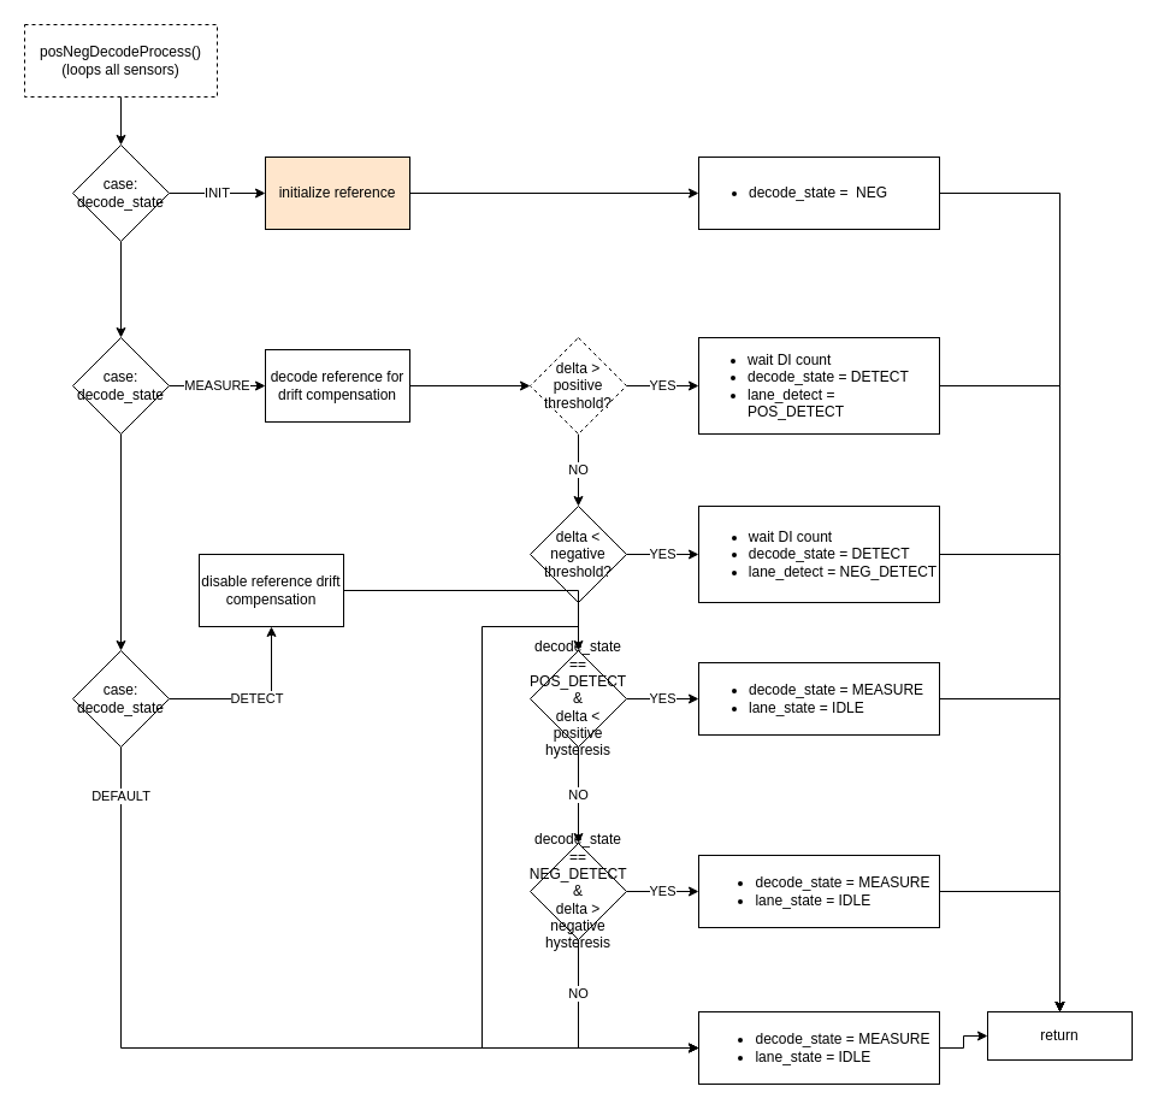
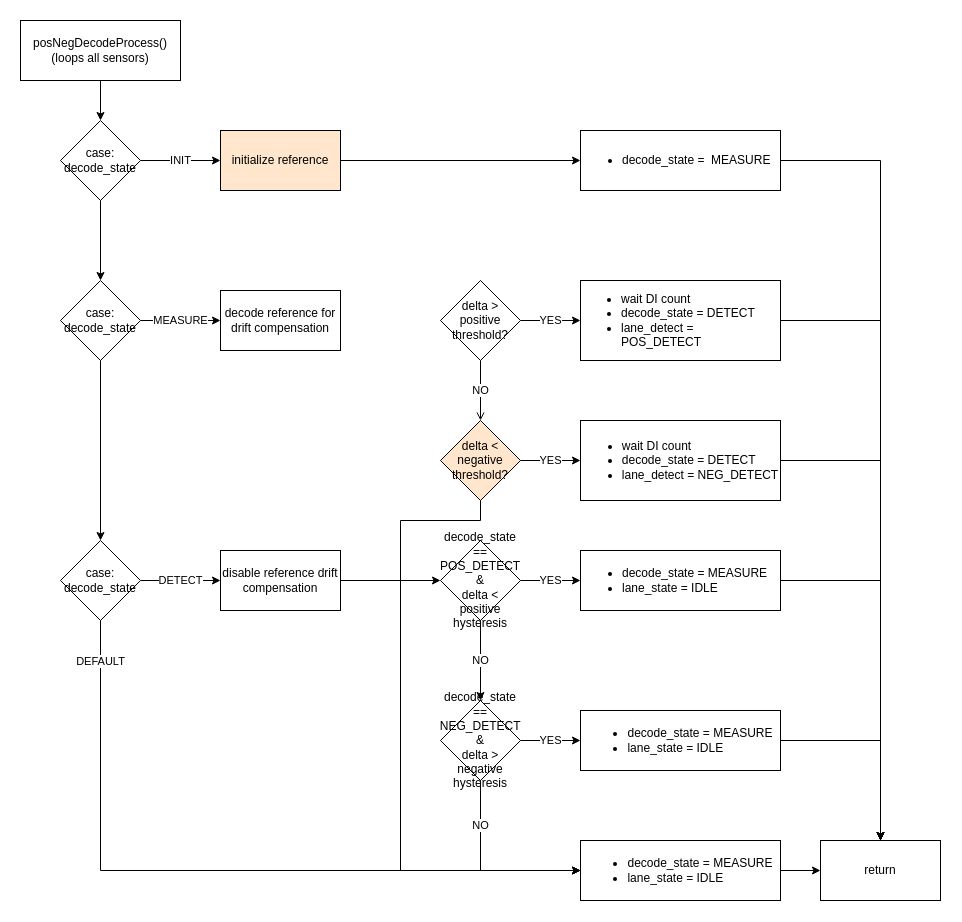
- <mxCell id="3" value="posNegDecodeProcess()&lt;br&gt;(loops all sensors)" style="rounded=0;whiteSpace=wrap;html=1;dashed=1;" parent="1" vertex="1"><mxGeometry x="20" y="20" width="160" height="60" as="geometry" /></mxCell>
+ <mxCell id="3" value="posNegDecodeProcess()&lt;br&gt;(loops all sensors)" style="rounded=0;whiteSpace=wrap;html=1;" parent="1" vertex="1"><mxGeometry x="20" y="20" width="160" height="60" as="geometry" /></mxCell>
- <mxCell id="10" value="&lt;ul&gt;&lt;li&gt;decode_state =&amp;nbsp; NEG&lt;/li&gt;&lt;/ul&gt;" style="whiteSpace=wrap;html=1;rounded=0;align=left;" parent="1" vertex="1"><mxGeometry x="580" y="130" width="200" height="60" as="geometry" /></mxCell>
+ <mxCell id="10" value="&lt;ul&gt;&lt;li&gt;decode_state =&amp;nbsp; MEASURE&lt;/li&gt;&lt;/ul&gt;" style="whiteSpace=wrap;html=1;rounded=0;align=left;" parent="1" vertex="1"><mxGeometry x="580" y="130" width="200" height="60" as="geometry" /></mxCell>
- <mxCell id="14" value="" style="edgeStyle=orthogonalEdgeStyle;rounded=0;orthogonalLoop=1;jettySize=auto;html=1;" parent="1" source="15" target="18" edge="1"><mxGeometry relative="1" as="geometry" /></mxCell>
- <mxCell id="18" value="delta &amp;gt; positive threshold?" style="rhombus;whiteSpace=wrap;html=1;rounded=0;dashed=1;" parent="1" vertex="1"><mxGeometry x="440" y="280" width="80" height="80" as="geometry" /></mxCell>
+ <mxCell id="18" value="delta &amp;gt; positive threshold?" style="rhombus;whiteSpace=wrap;html=1;rounded=0;" parent="1" vertex="1"><mxGeometry x="440" y="280" width="80" height="80" as="geometry" /></mxCell>
- <mxCell id="17" value="NO" style="edgeStyle=orthogonalEdgeStyle;rounded=0;orthogonalLoop=1;jettySize=auto;html=1;exitX=0.5;exitY=1;exitDx=0;exitDy=0;entryX=0.5;entryY=0;entryDx=0;entryDy=0;" parent="1" source="18" target="23" edge="1"><mxGeometry relative="1" as="geometry" /></mxCell>
+ <mxCell id="17" value="NO" style="edgeStyle=orthogonalEdgeStyle;rounded=0;orthogonalLoop=1;jettySize=auto;html=1;exitX=0.5;exitY=1;exitDx=0;exitDy=0;entryX=0.5;entryY=0;entryDx=0;entryDy=0;endArrow=open;" parent="1" source="18" target="23" edge="1"><mxGeometry relative="1" as="geometry" /></mxCell>
- <mxCell id="23" value="delta &amp;lt; negative threshold?" style="rhombus;whiteSpace=wrap;html=1;rounded=0;" parent="1" vertex="1"><mxGeometry x="440" y="420" width="80" height="80" as="geometry" /></mxCell>
+ <mxCell id="23" value="delta &amp;lt; negative threshold?" style="rhombus;whiteSpace=wrap;html=1;rounded=0;fillColor=#ffe6cc;" parent="1" vertex="1"><mxGeometry x="440" y="420" width="80" height="80" as="geometry" /></mxCell>
- <mxCell id="30" value="disable reference drift compensation" style="whiteSpace=wrap;html=1;rounded=0;" parent="1" vertex="1"><mxGeometry x="165" y="460" width="120" height="60" as="geometry" /></mxCell>
+ <mxCell id="30" value="disable reference drift compensation" style="whiteSpace=wrap;html=1;rounded=0;" parent="1" vertex="1"><mxGeometry x="220" y="550" width="120" height="60" as="geometry" /></mxCell>
- <mxCell id="43" value="return" style="whiteSpace=wrap;html=1;rounded=0;" parent="1" vertex="1"><mxGeometry x="820" y="840" width="120" height="40" as="geometry" /></mxCell>
+ <mxCell id="43" value="return" style="whiteSpace=wrap;html=1;rounded=0;" parent="1" vertex="1"><mxGeometry x="820" y="840" width="120" height="60" as="geometry" /></mxCell>
